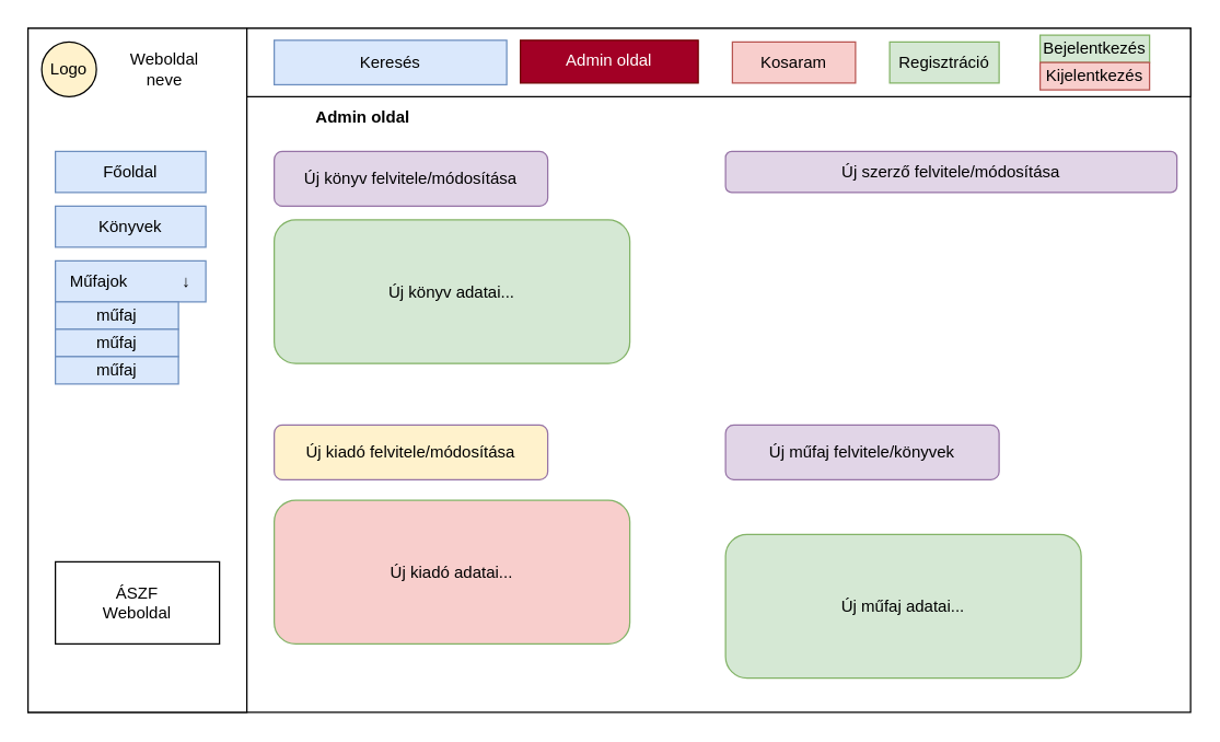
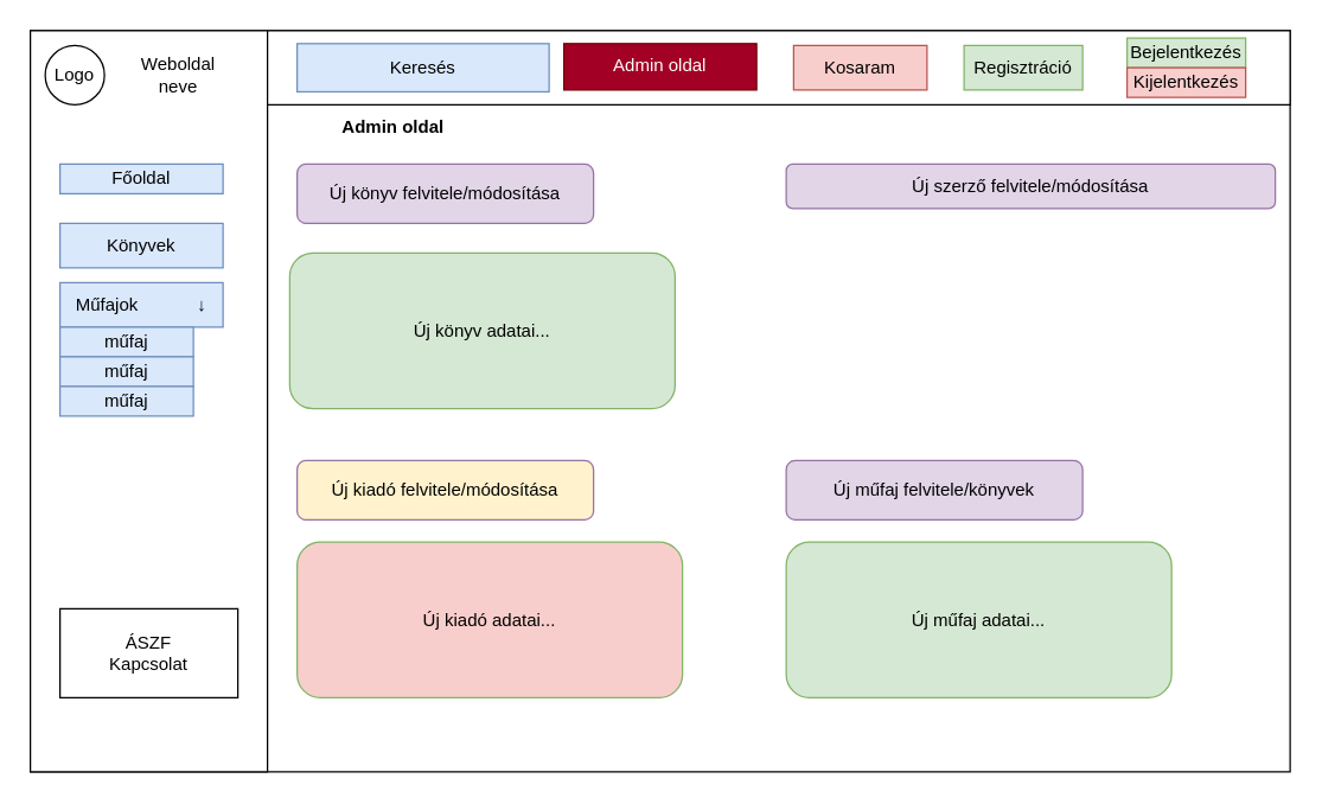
- <mxCell id="5" value="Logo" style="ellipse;whiteSpace=wrap;html=1;fillColor=#fff2cc;" parent="1" vertex="1"><mxGeometry x="30" y="30" width="40" height="40" as="geometry" /></mxCell>
+ <mxCell id="5" value="Logo" style="ellipse;whiteSpace=wrap;html=1;" parent="1" vertex="1"><mxGeometry x="30" y="30" width="40" height="40" as="geometry" /></mxCell>
- <mxCell id="7" value="Főoldal" style="text;html=1;strokeColor=#6c8ebf;fillColor=#dae8fc;align=center;verticalAlign=middle;whiteSpace=wrap;rounded=0;" parent="1" vertex="1"><mxGeometry x="40" y="110" width="110" height="30" as="geometry" /></mxCell>
+ <mxCell id="7" value="Főoldal" style="text;html=1;strokeColor=#6c8ebf;fillColor=#dae8fc;align=center;verticalAlign=middle;whiteSpace=wrap;rounded=0;" parent="1" vertex="1"><mxGeometry x="40" y="110" width="110" height="20" as="geometry" /></mxCell>
- <mxCell id="22" value="Új könyv adatai..." style="rounded=1;whiteSpace=wrap;html=1;fillColor=#d5e8d4;strokeColor=#82b366;" parent="1" vertex="1"><mxGeometry x="200" y="160" width="260" height="105" as="geometry" /></mxCell>
+ <mxCell id="22" value="Új könyv adatai..." style="rounded=1;whiteSpace=wrap;html=1;fillColor=#d5e8d4;strokeColor=#82b366;" parent="1" vertex="1"><mxGeometry x="195" y="170" width="260" height="105" as="geometry" /></mxCell>
- <mxCell id="13" value="ÁSZF&lt;br&gt;Weboldal" style="rounded=0;whiteSpace=wrap;html=1;" parent="1" vertex="1"><mxGeometry x="40" y="410" width="120" height="60" as="geometry" /></mxCell>
+ <mxCell id="13" value="ÁSZF&lt;br&gt;Kapcsolat" style="rounded=0;whiteSpace=wrap;html=1;" parent="1" vertex="1"><mxGeometry x="40" y="410" width="120" height="60" as="geometry" /></mxCell>
- <mxCell id="25" value="Új műfaj adatai..." style="rounded=1;whiteSpace=wrap;html=1;fillColor=#d5e8d4;strokeColor=#82b366;" parent="1" vertex="1"><mxGeometry x="530" y="390" width="260" height="105" as="geometry" /></mxCell>
+ <mxCell id="25" value="Új műfaj adatai..." style="rounded=1;whiteSpace=wrap;html=1;fillColor=#d5e8d4;strokeColor=#82b366;" parent="1" vertex="1"><mxGeometry x="530" y="365" width="260" height="105" as="geometry" /></mxCell>
